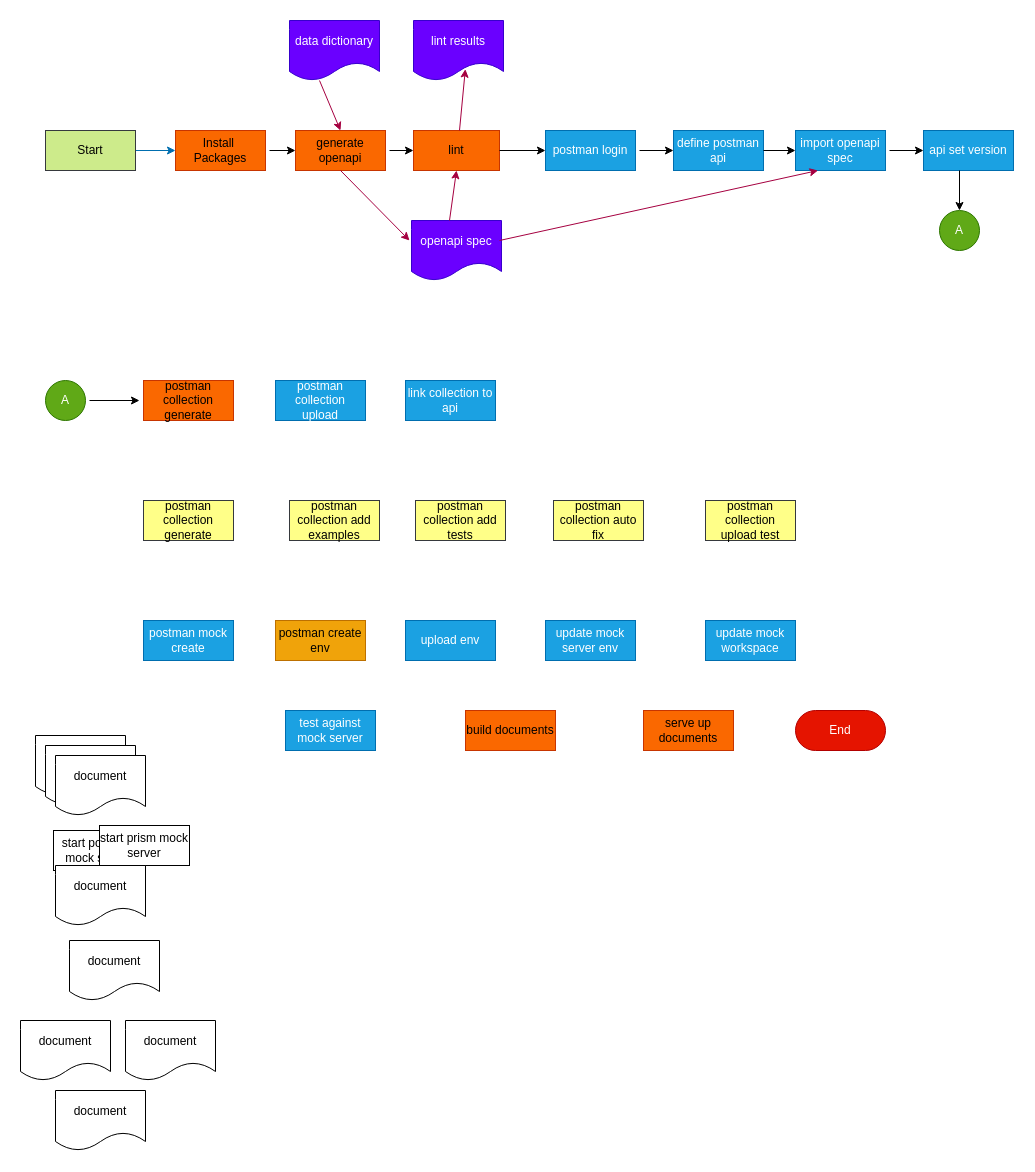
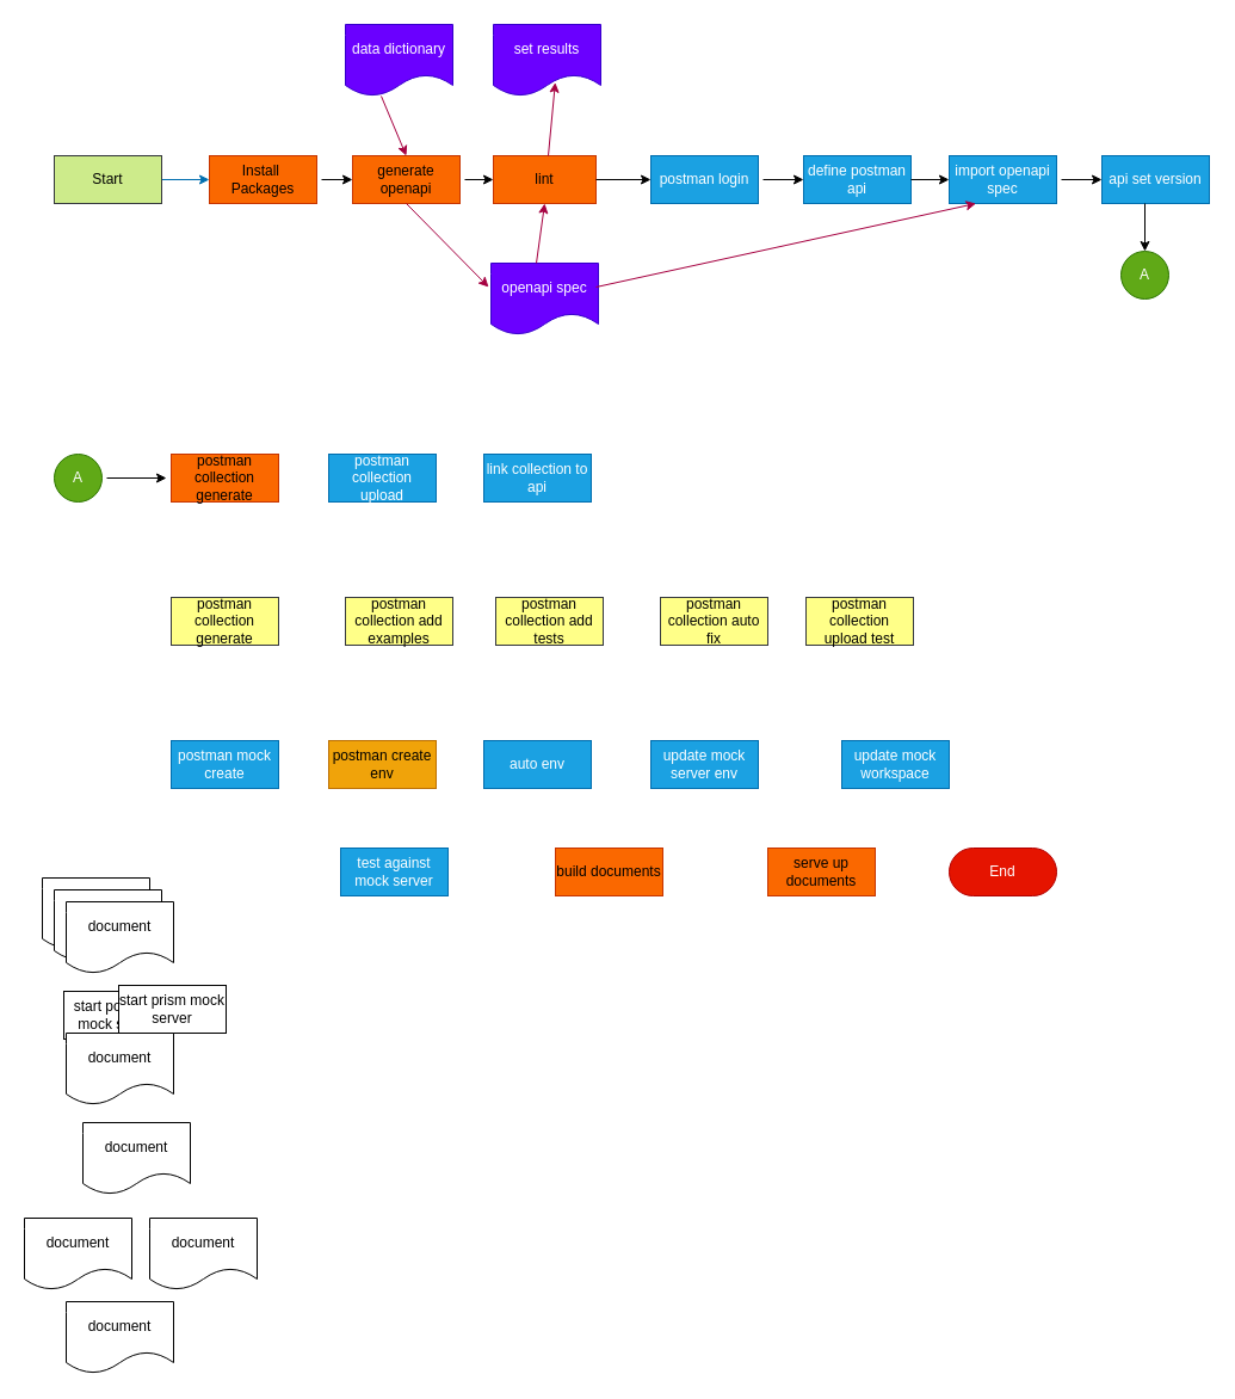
- <mxCell id="53" value="lint results" style="shape=document;whiteSpace=wrap;html=1;boundedLbl=1;fillColor=#6a00ff;fontColor=#ffffff;strokeColor=#3700CC;" vertex="1" parent="1"><mxGeometry x="413" y="20" width="90" height="60" as="geometry" /></mxCell>
+ <mxCell id="53" value="set results" style="shape=document;whiteSpace=wrap;html=1;boundedLbl=1;fillColor=#6a00ff;fontColor=#ffffff;strokeColor=#3700CC;" vertex="1" parent="1"><mxGeometry x="413" y="20" width="90" height="60" as="geometry" /></mxCell>
- <mxCell id="17" value="postman collection upload test" style="rounded=0;whiteSpace=wrap;html=1;fillColor=#ffff88;strokeColor=#36393d;" vertex="1" parent="1"><mxGeometry x="705" y="500" width="90" height="40" as="geometry" /></mxCell>
+ <mxCell id="17" value="postman collection upload test" style="rounded=0;whiteSpace=wrap;html=1;fillColor=#ffff88;strokeColor=#36393d;" vertex="1" parent="1"><mxGeometry x="675" y="500" width="90" height="40" as="geometry" /></mxCell>
- <mxCell id="14" value="upload env" style="rounded=0;whiteSpace=wrap;html=1;fillColor=#1ba1e2;fontColor=#ffffff;strokeColor=#006EAF;" vertex="1" parent="1"><mxGeometry x="405" y="620" width="90" height="40" as="geometry" /></mxCell>
+ <mxCell id="14" value="auto env" style="rounded=0;whiteSpace=wrap;html=1;fillColor=#1ba1e2;fontColor=#ffffff;strokeColor=#006EAF;" vertex="1" parent="1"><mxGeometry x="405" y="620" width="90" height="40" as="geometry" /></mxCell>
